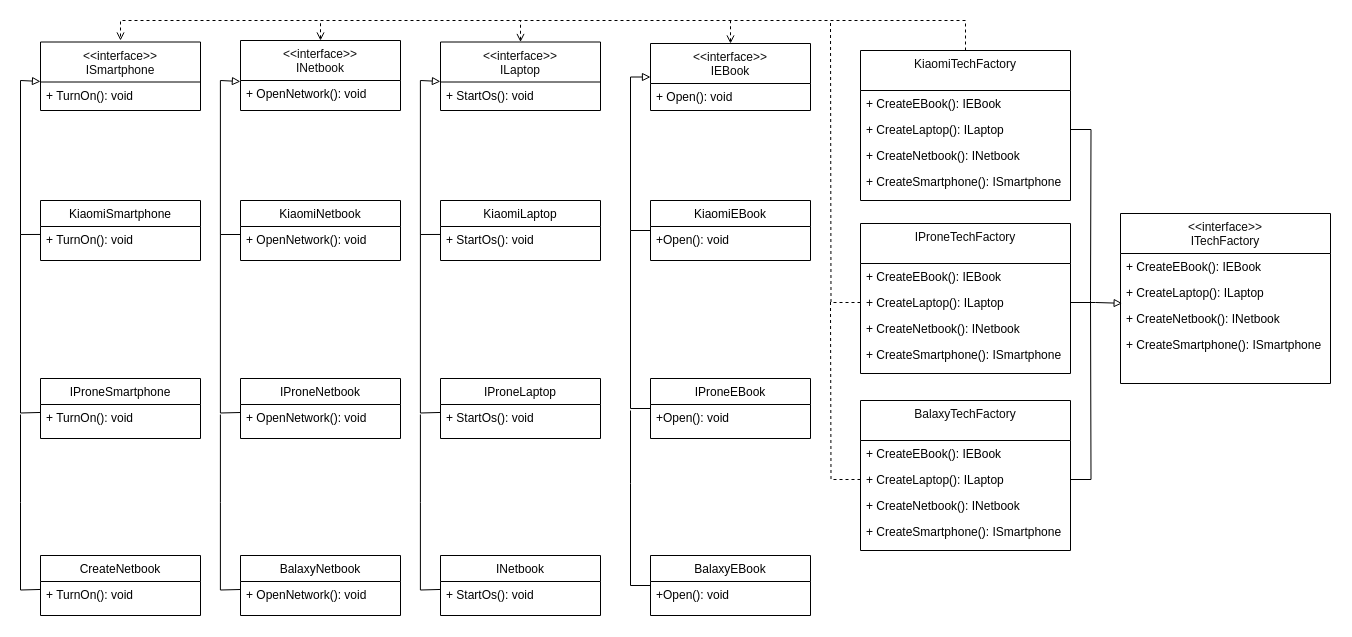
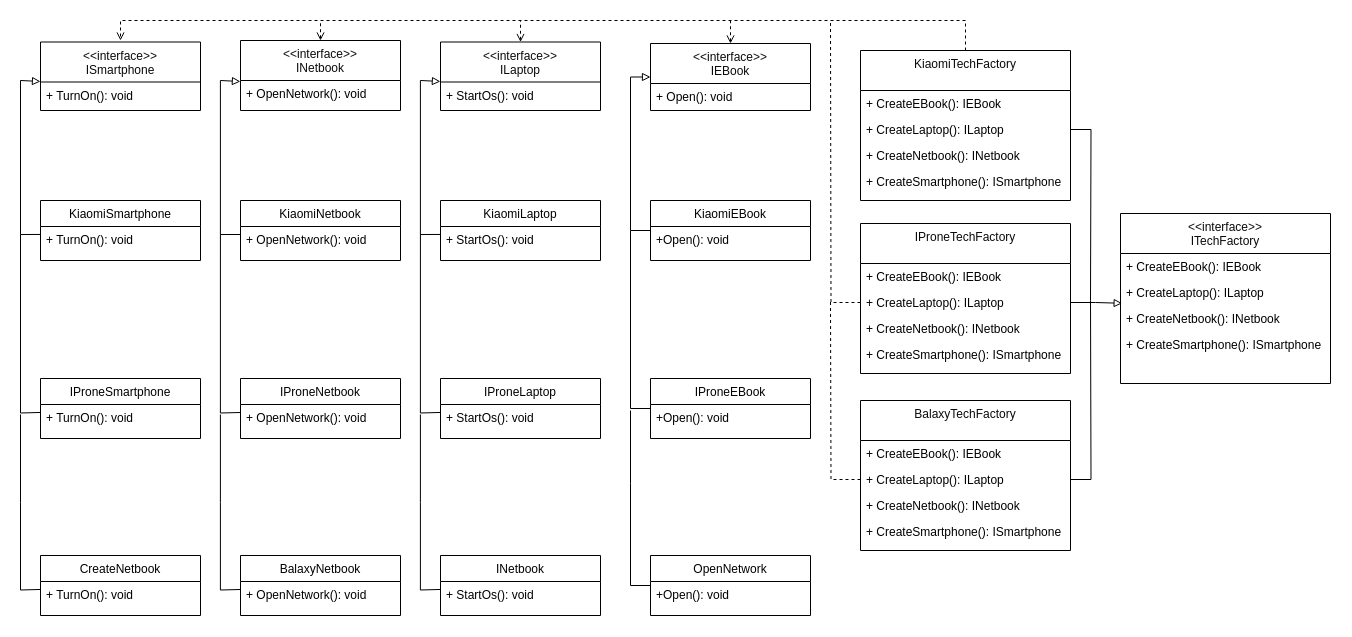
- <mxCell id="45" value="BalaxyEBook" style="swimlane;fontStyle=0;align=center;verticalAlign=top;childLayout=stackLayout;horizontal=1;startSize=26;horizontalStack=0;resizeParent=1;resizeLast=0;collapsible=1;marginBottom=0;rounded=0;shadow=0;strokeWidth=1;" vertex="1" parent="1"><mxGeometry x="650" y="555" width="160" height="60" as="geometry"><mxRectangle x="550" y="140" width="160" height="26" as="alternateBounds" /></mxGeometry></mxCell>
+ <mxCell id="45" value="OpenNetwork" style="swimlane;fontStyle=0;align=center;verticalAlign=top;childLayout=stackLayout;horizontal=1;startSize=26;horizontalStack=0;resizeParent=1;resizeLast=0;collapsible=1;marginBottom=0;rounded=0;shadow=0;strokeWidth=1;" vertex="1" parent="1"><mxGeometry x="650" y="555" width="160" height="60" as="geometry"><mxRectangle x="550" y="140" width="160" height="26" as="alternateBounds" /></mxGeometry></mxCell>
